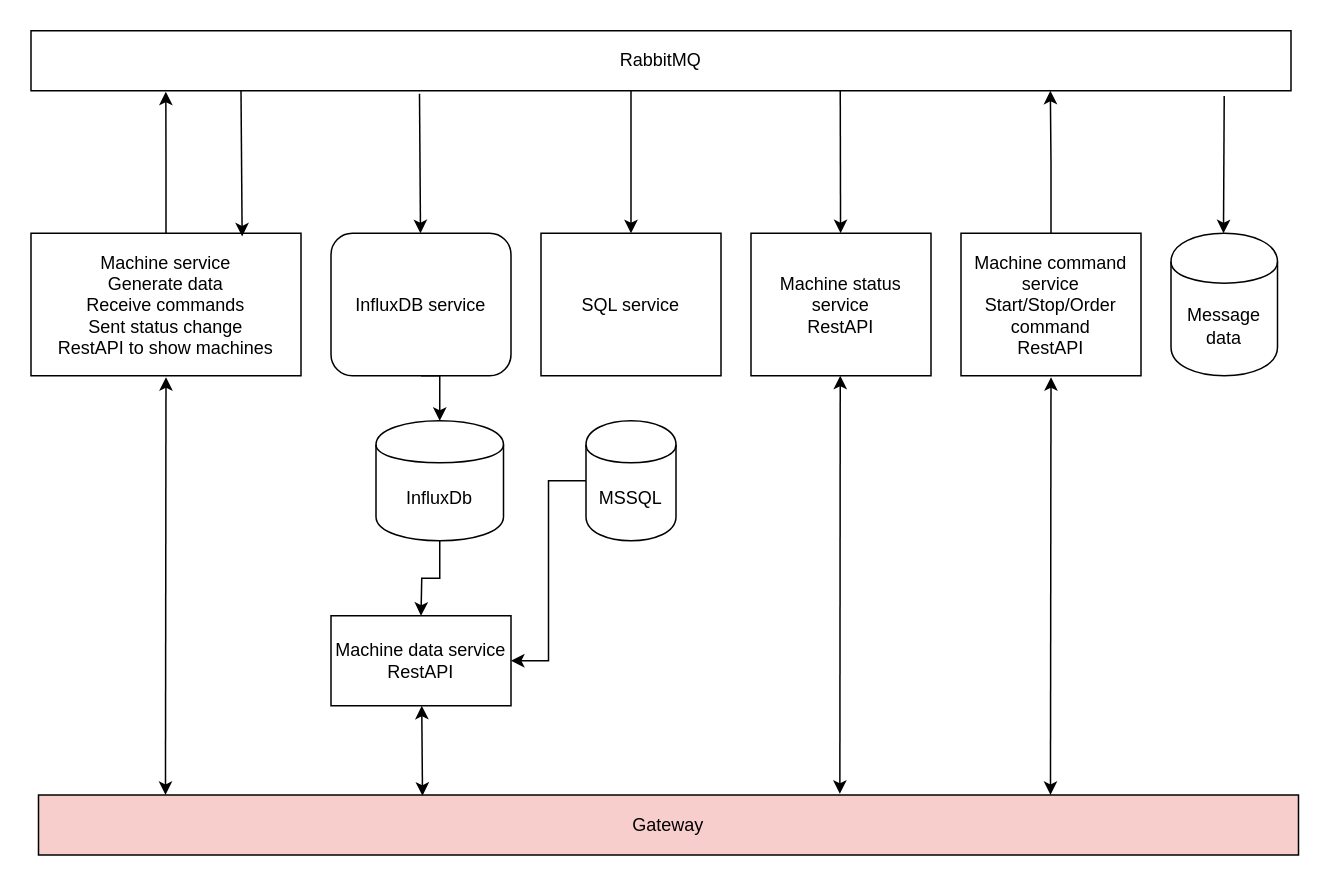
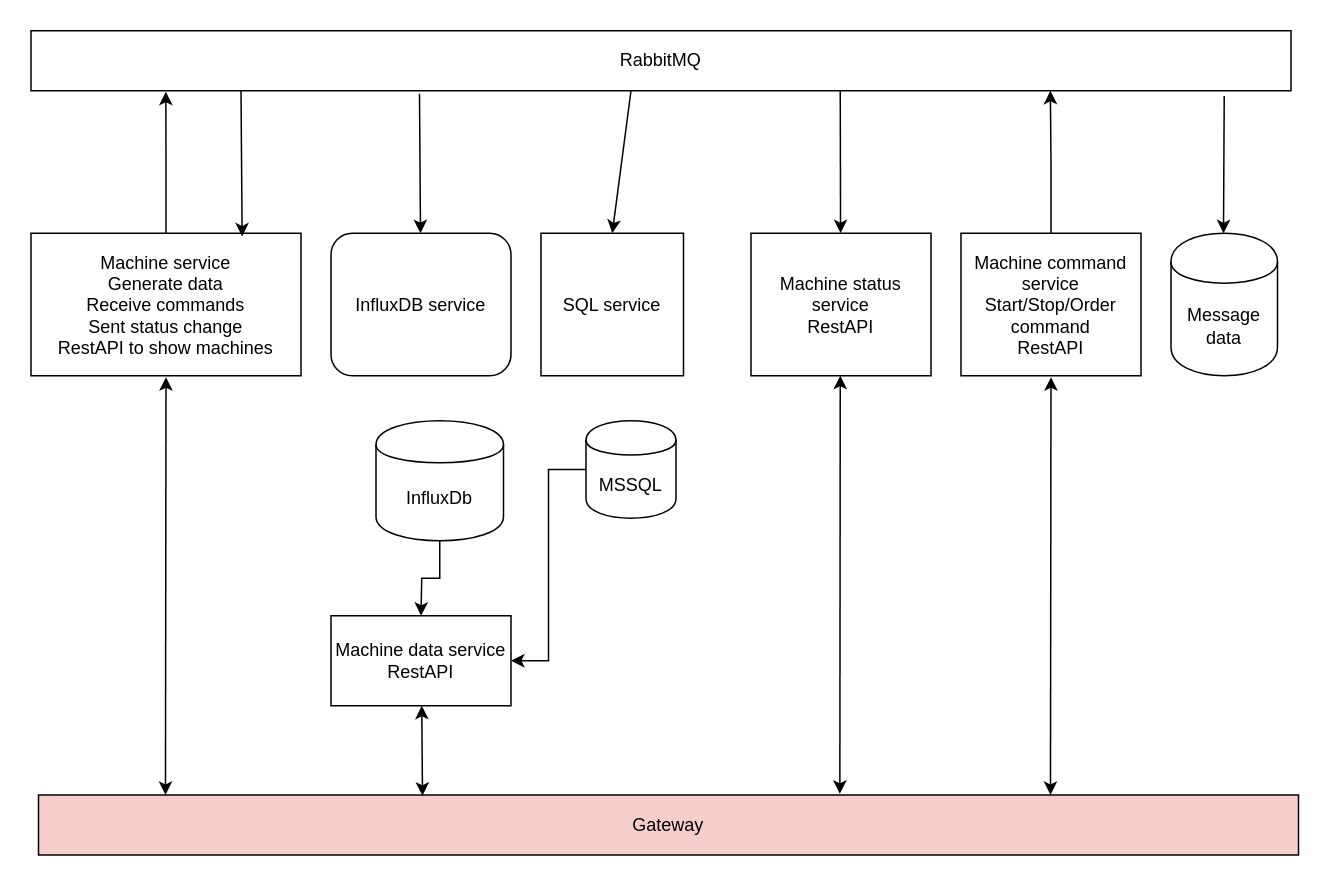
- <mxCell id="9" value="SQL service" style="rounded=0;whiteSpace=wrap;html=1;" vertex="1" parent="1"><mxGeometry x="360" y="155" width="120" height="95" as="geometry" /></mxCell>
+ <mxCell id="9" value="SQL service" style="rounded=0;whiteSpace=wrap;html=1;" vertex="1" parent="1"><mxGeometry x="360" y="155" width="95" height="95" as="geometry" /></mxCell>
- <mxCell id="10" style="edgeStyle=orthogonalEdgeStyle;rounded=0;orthogonalLoop=1;jettySize=auto;html=1;exitX=0.5;exitY=1;exitDx=0;exitDy=0;entryX=0.5;entryY=0;entryDx=0;entryDy=0;" edge="1" parent="1" source="11" target="3"><mxGeometry relative="1" as="geometry" /></mxCell>
- <mxCell id="5" value="MSSQL" style="shape=cylinder;whiteSpace=wrap;html=1;boundedLbl=1;backgroundOutline=1;" vertex="1" parent="1"><mxGeometry x="390" y="280" width="60" height="80" as="geometry" /></mxCell>
+ <mxCell id="5" value="MSSQL" style="shape=cylinder;whiteSpace=wrap;html=1;boundedLbl=1;backgroundOutline=1;" vertex="1" parent="1"><mxGeometry x="390" y="280" width="60" height="65" as="geometry" /></mxCell>
